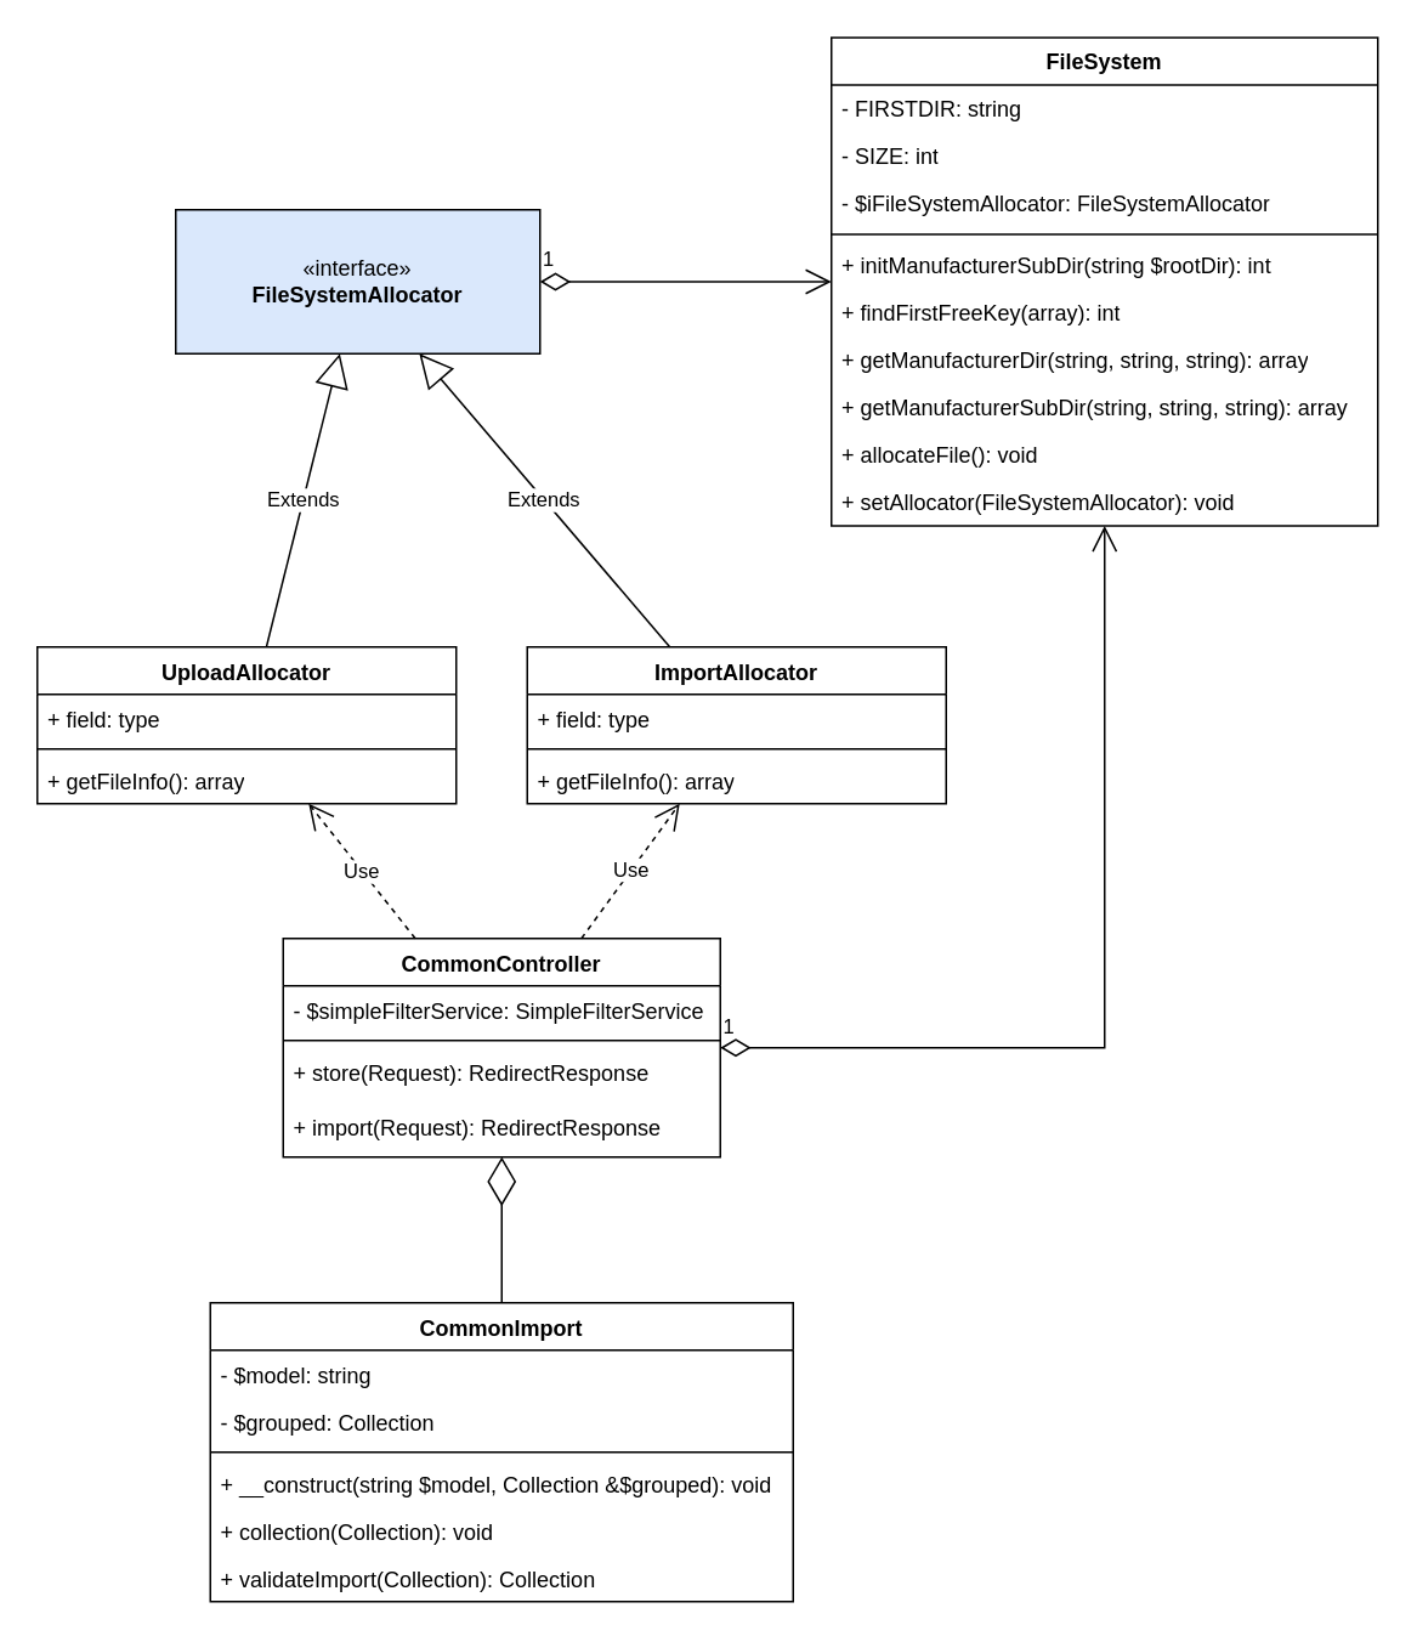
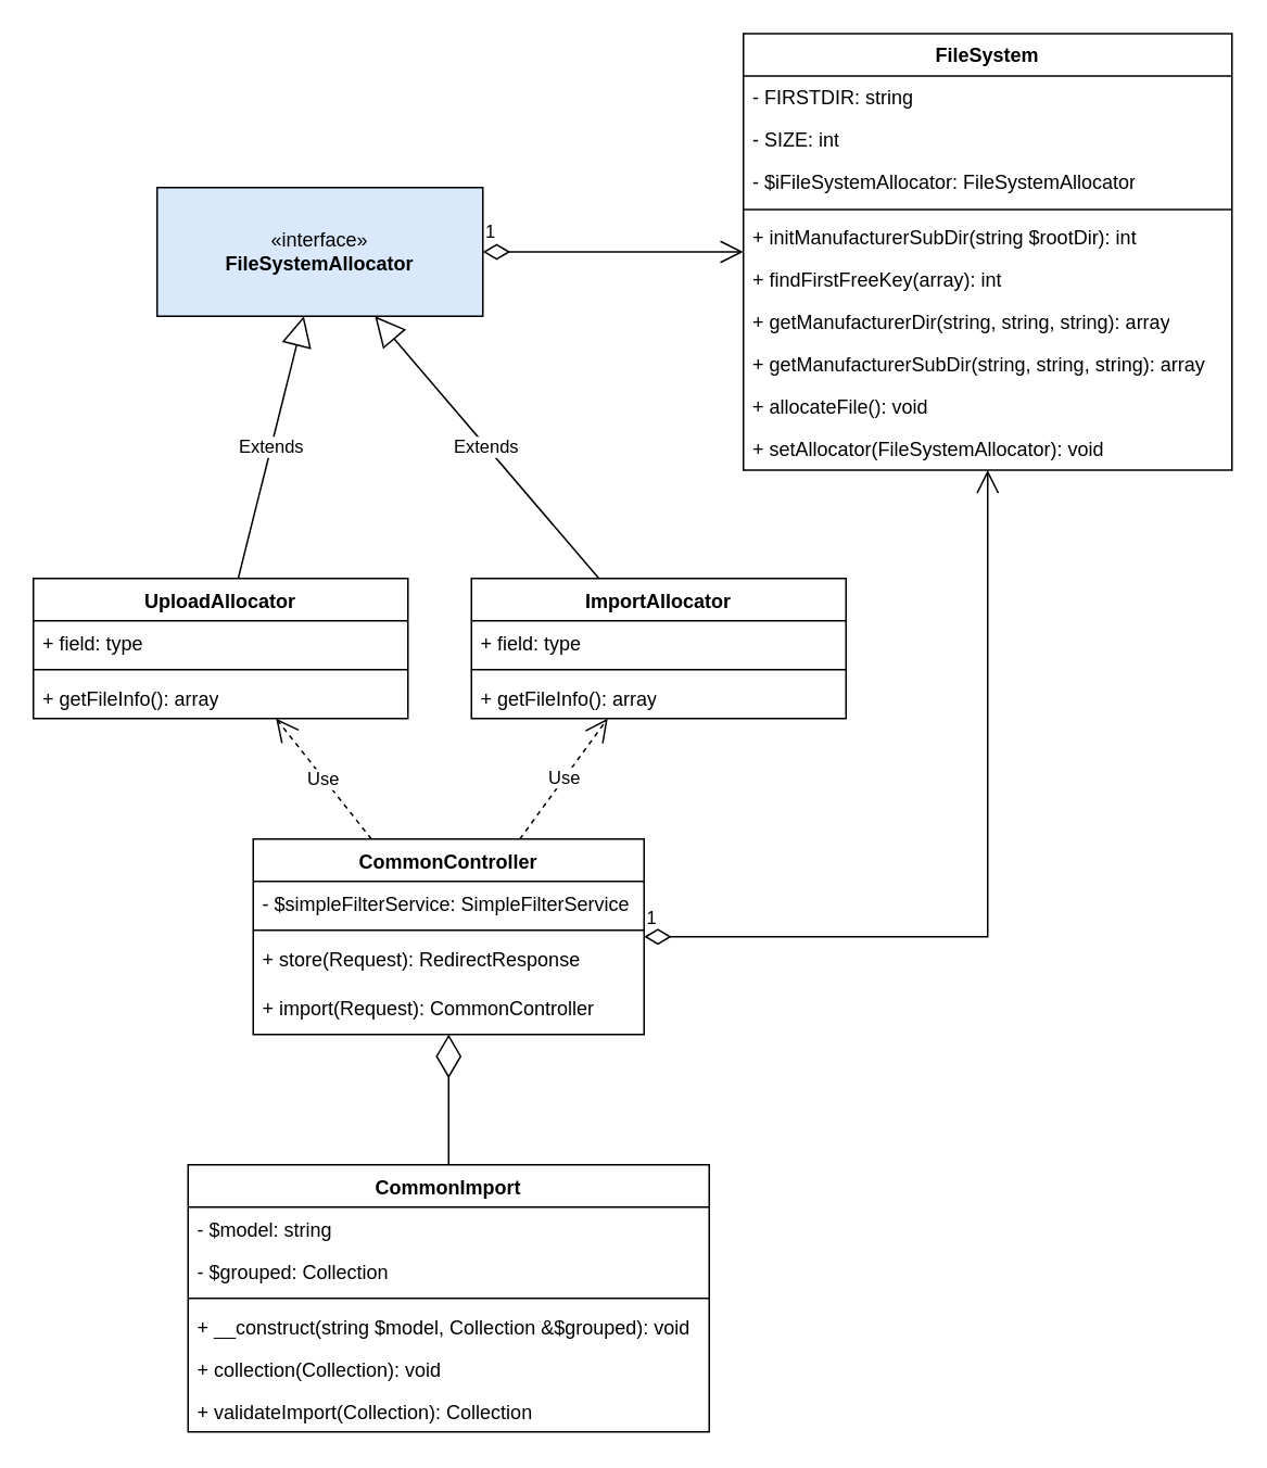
- <mxCell id="6" value="+ import(Request): RedirectResponse" style="text;strokeColor=none;fillColor=none;align=left;verticalAlign=top;spacingLeft=4;spacingRight=4;overflow=hidden;rotatable=0;points=[[0,0.5],[1,0.5]];portConstraint=eastwest;whiteSpace=wrap;html=1;" vertex="1" parent="2"><mxGeometry y="90" width="240" height="30" as="geometry" /></mxCell>
+ <mxCell id="6" value="+ import(Request): CommonController" style="text;strokeColor=none;fillColor=none;align=left;verticalAlign=top;spacingLeft=4;spacingRight=4;overflow=hidden;rotatable=0;points=[[0,0.5],[1,0.5]];portConstraint=eastwest;whiteSpace=wrap;html=1;" vertex="1" parent="2"><mxGeometry y="90" width="240" height="30" as="geometry" /></mxCell>
